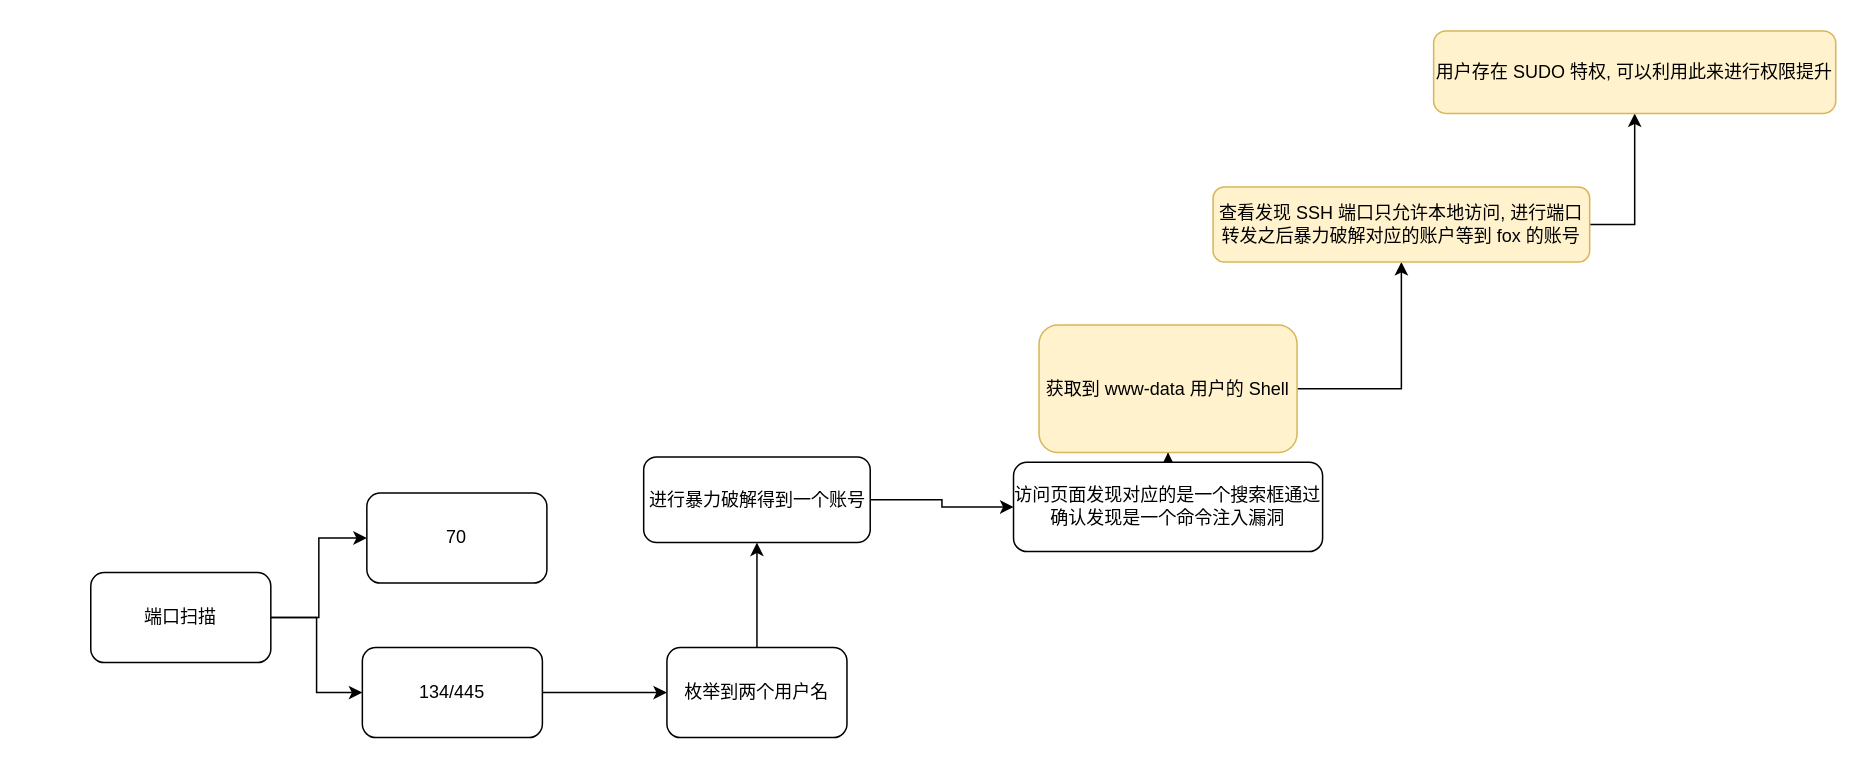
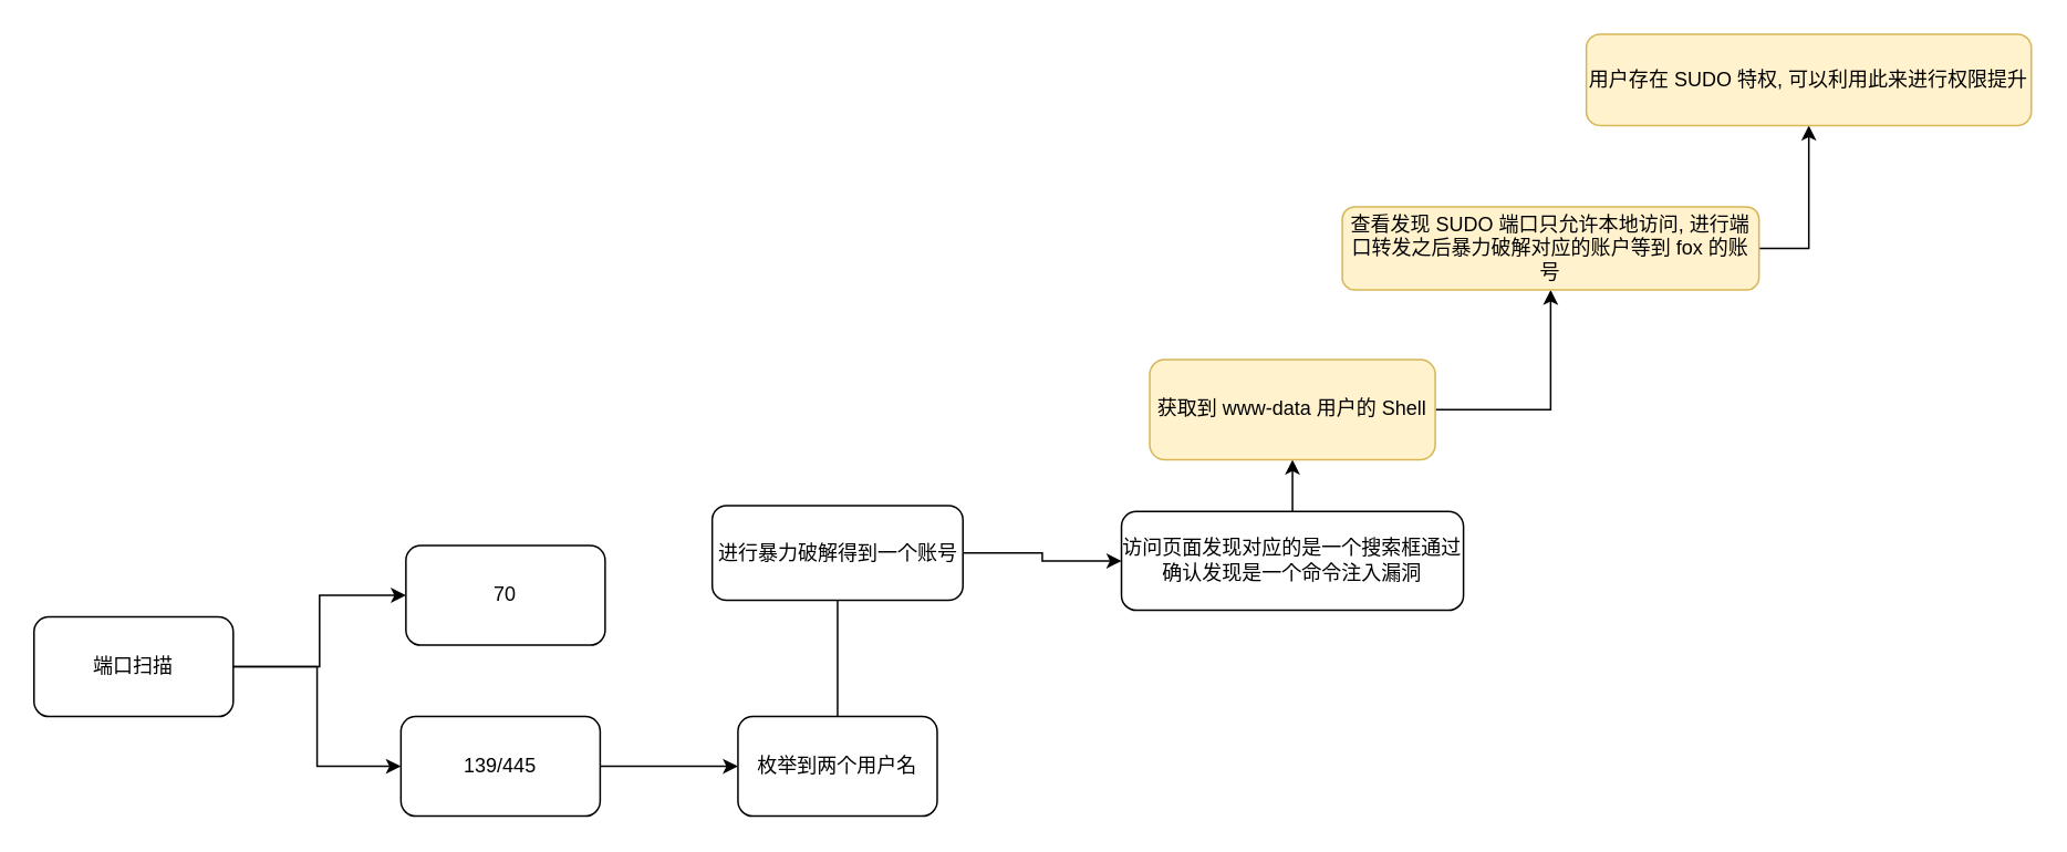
- <mxCell id="17" value="查看发现 SSH 端口只允许本地访问, 进行端口转发之后暴力破解对应的账户等到 fox 的账号" style="whiteSpace=wrap;html=1;rounded=1;fillColor=#fff2cc;strokeColor=#d6b656;" vertex="1" parent="1"><mxGeometry x="808" y="124" width="251" height="50" as="geometry" /></mxCell>
+ <mxCell id="17" value="查看发现 SUDO 端口只允许本地访问, 进行端口转发之后暴力破解对应的账户等到 fox 的账号" style="whiteSpace=wrap;html=1;rounded=1;fillColor=#fff2cc;strokeColor=#d6b656;" vertex="1" parent="1"><mxGeometry x="808" y="124" width="251" height="50" as="geometry" /></mxCell>
- <mxCell id="15" value="获取到 www-data 用户的 Shell" style="whiteSpace=wrap;html=1;rounded=1;fillColor=#fff2cc;strokeColor=#d6b656;" vertex="1" parent="1"><mxGeometry x="692" y="216" width="172" height="85" as="geometry" /></mxCell>
+ <mxCell id="15" value="获取到 www-data 用户的 Shell" style="whiteSpace=wrap;html=1;rounded=1;fillColor=#fff2cc;strokeColor=#d6b656;" vertex="1" parent="1"><mxGeometry x="692" y="216" width="172" height="60.25" as="geometry" /></mxCell>
- <mxCell id="8" value="" style="edgeStyle=orthogonalEdgeStyle;rounded=0;orthogonalLoop=1;jettySize=auto;html=1;" edge="1" parent="1" source="9" target="11"><mxGeometry relative="1" as="geometry" /></mxCell>
+ <mxCell id="8" value="" style="edgeStyle=orthogonalEdgeStyle;rounded=0;orthogonalLoop=1;jettySize=auto;html=1;endArrow=none;" edge="1" parent="1" source="9" target="11"><mxGeometry relative="1" as="geometry" /></mxCell>
- <mxCell id="4" value="端口扫描" style="rounded=1;whiteSpace=wrap;html=1;" vertex="1" parent="1"><mxGeometry x="60" y="381" width="120" height="60" as="geometry" /></mxCell>
+ <mxCell id="4" value="端口扫描" style="rounded=1;whiteSpace=wrap;html=1;" vertex="1" parent="1"><mxGeometry x="20" y="371" width="120" height="60" as="geometry" /></mxCell>
- <mxCell id="7" value="134/445" style="whiteSpace=wrap;html=1;rounded=1;" vertex="1" parent="1"><mxGeometry x="241" y="431" width="120" height="60" as="geometry" /></mxCell>
+ <mxCell id="7" value="139/445" style="whiteSpace=wrap;html=1;rounded=1;" vertex="1" parent="1"><mxGeometry x="241" y="431" width="120" height="60" as="geometry" /></mxCell>
